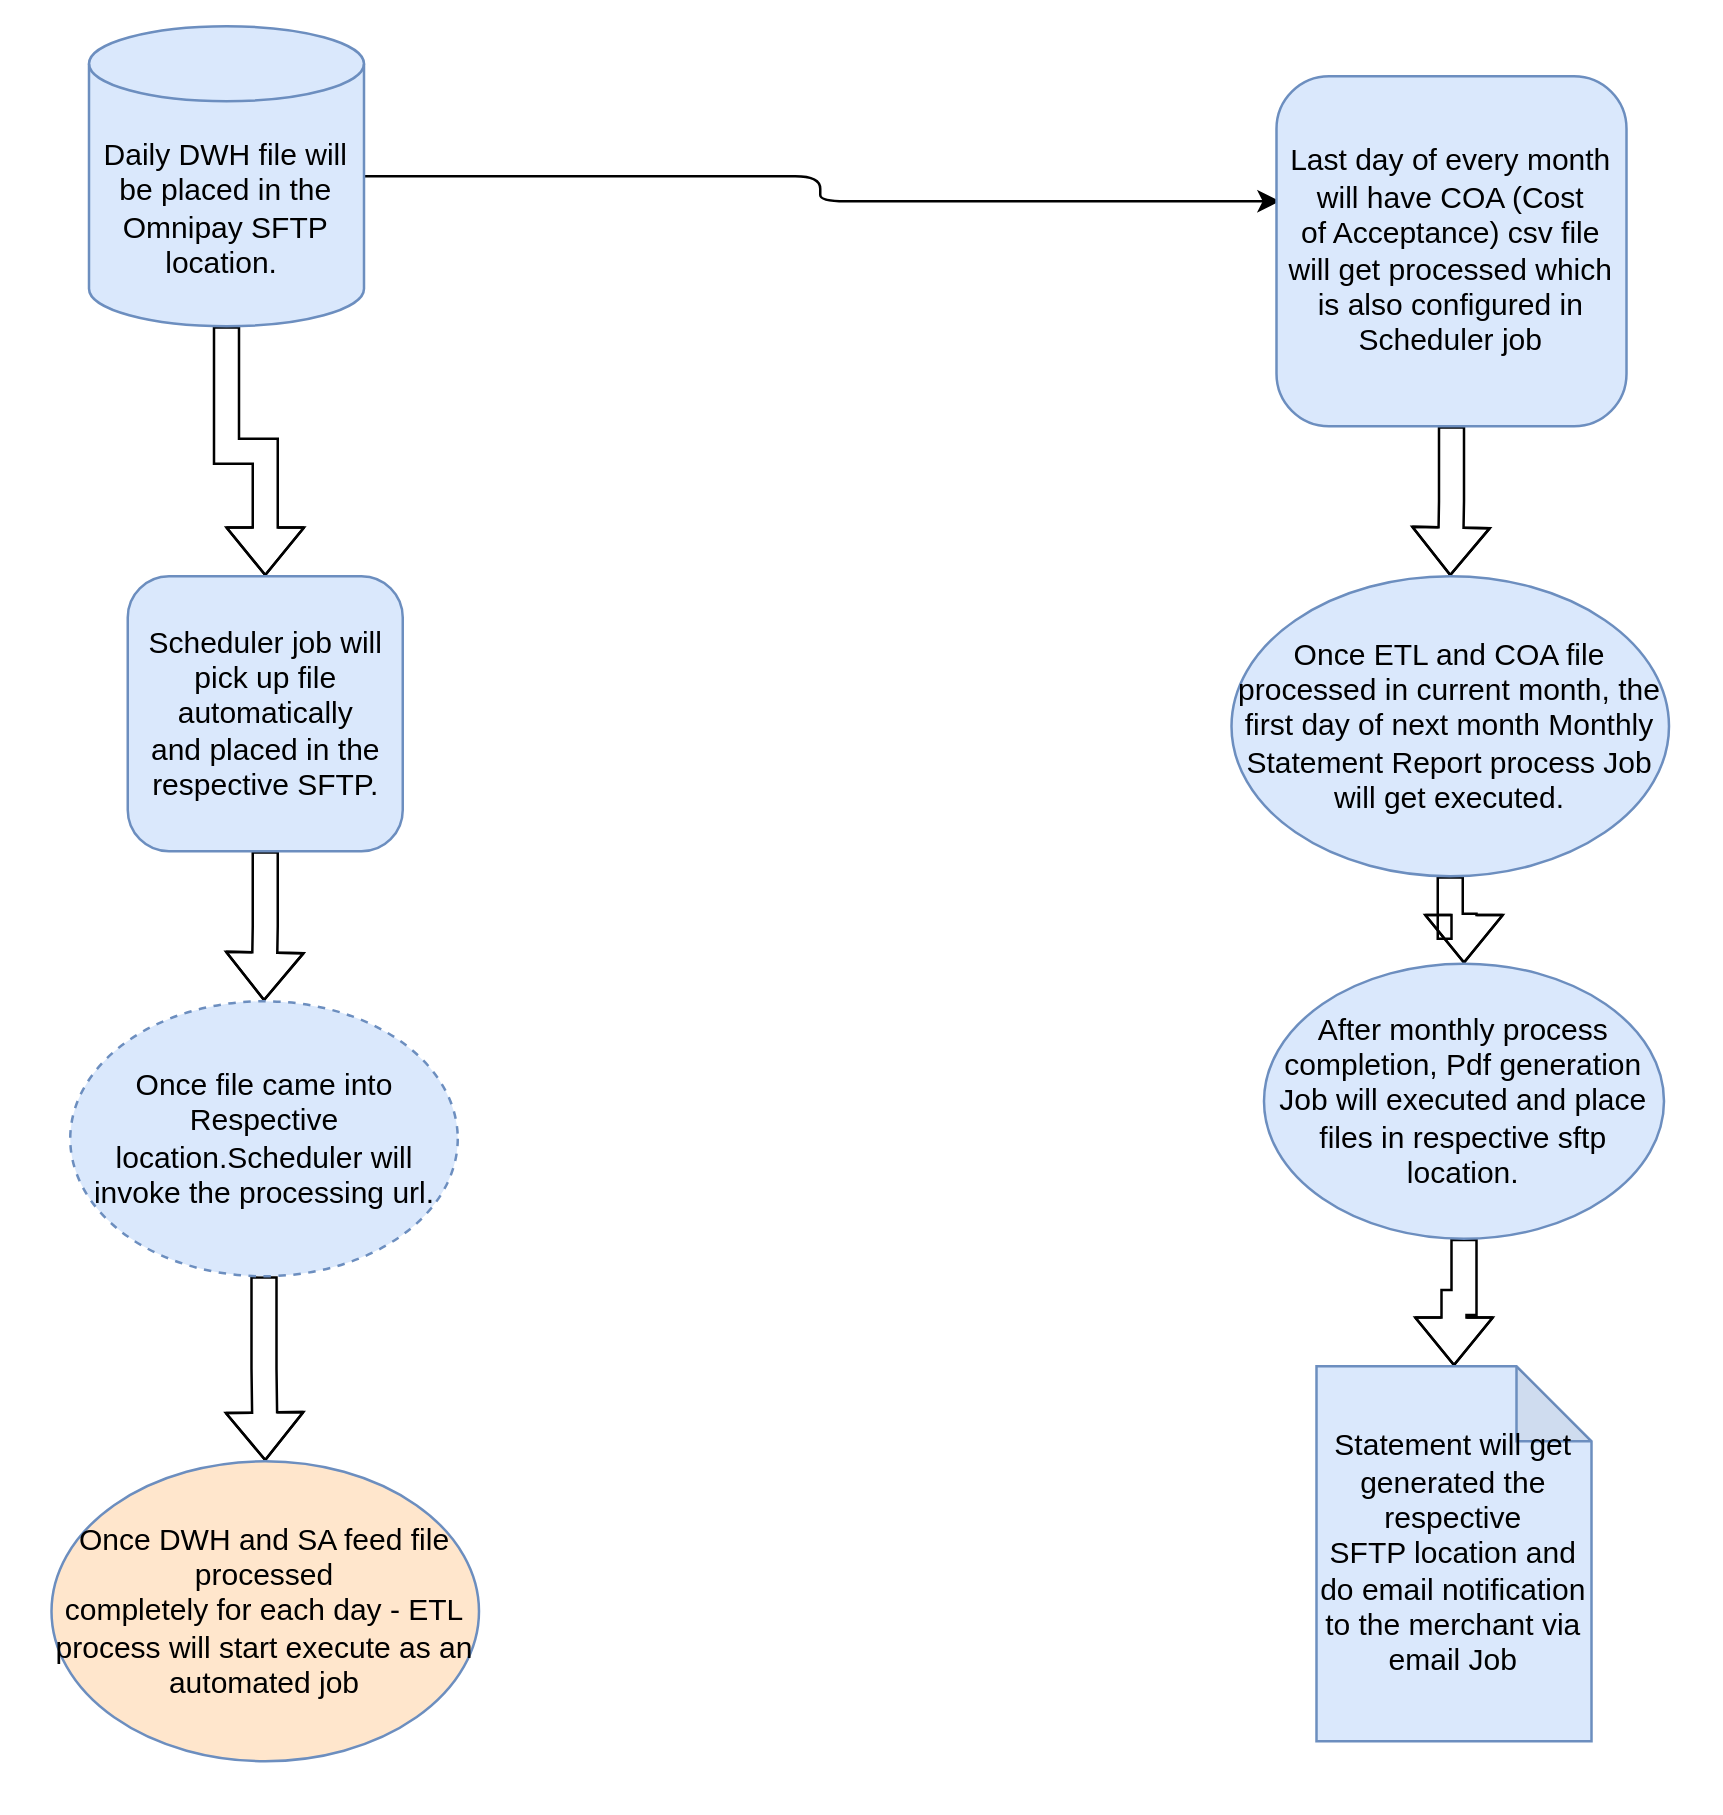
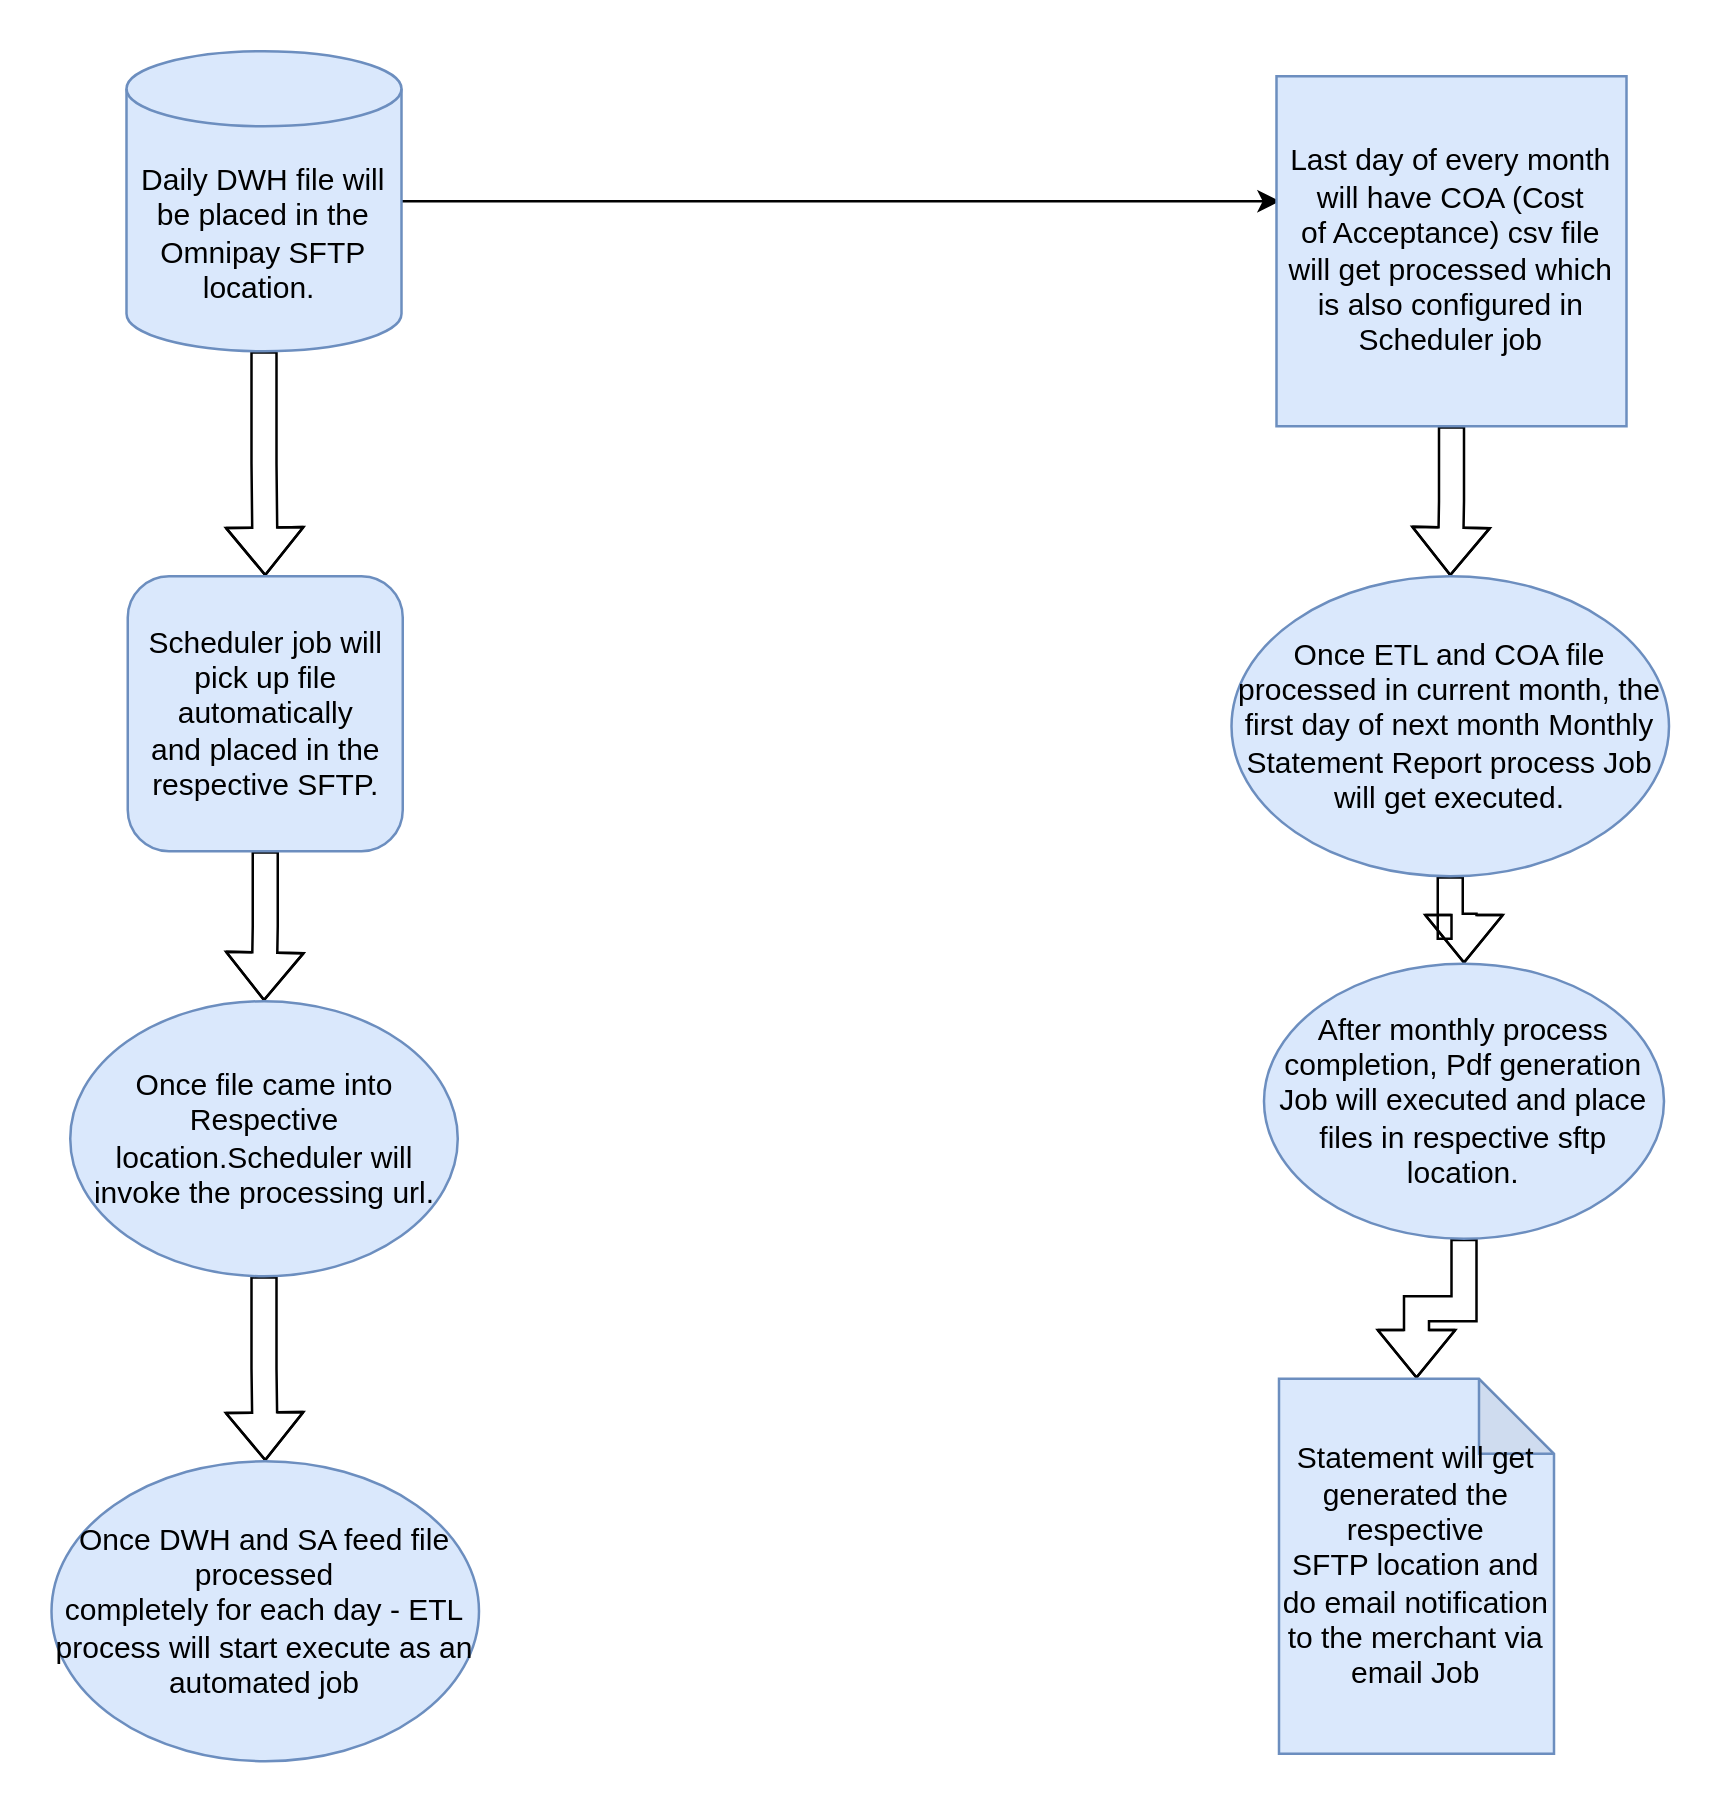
- <mxCell id="4" value="&lt;p class=&quot;MsoNormal&quot;&gt;&lt;span lang=&quot;EN-IN&quot;&gt;Daily DWH file will be placed in the&lt;br/&gt;Omnipay SFTP location.&amp;nbsp;&lt;/span&gt;&lt;/p&gt;" style="shape=cylinder3;whiteSpace=wrap;html=1;boundedLbl=1;backgroundOutline=1;size=15;fillColor=#dae8fc;strokeColor=#6c8ebf;" parent="1" vertex="1"><mxGeometry x="35" y="10" width="110" height="120" as="geometry" /></mxCell>
+ <mxCell id="4" value="&lt;p class=&quot;MsoNormal&quot;&gt;&lt;span lang=&quot;EN-IN&quot;&gt;Daily DWH file will be placed in the&lt;br/&gt;Omnipay SFTP location.&amp;nbsp;&lt;/span&gt;&lt;/p&gt;" style="shape=cylinder3;whiteSpace=wrap;html=1;boundedLbl=1;backgroundOutline=1;size=15;fillColor=#dae8fc;strokeColor=#6c8ebf;" parent="1" vertex="1"><mxGeometry x="50" y="20" width="110" height="120" as="geometry" /></mxCell>
- <mxCell id="11" value="&lt;p class=&quot;MsoNormal&quot;&gt;&lt;span lang=&quot;EN-IN&quot;&gt;Last day of every month will have COA (Cost&lt;br/&gt;of Acceptance) csv file will get processed which is also configured in&lt;br/&gt;Scheduler job&lt;/span&gt;&lt;/p&gt;" style="whiteSpace=wrap;html=1;aspect=fixed;fillColor=#dae8fc;strokeColor=#6c8ebf;rounded=1;" vertex="1" parent="1"><mxGeometry x="510" y="30" width="140" height="140" as="geometry" /></mxCell>
+ <mxCell id="11" value="&lt;p class=&quot;MsoNormal&quot;&gt;&lt;span lang=&quot;EN-IN&quot;&gt;Last day of every month will have COA (Cost&lt;br/&gt;of Acceptance) csv file will get processed which is also configured in&lt;br/&gt;Scheduler job&lt;/span&gt;&lt;/p&gt;" style="whiteSpace=wrap;html=1;aspect=fixed;fillColor=#dae8fc;strokeColor=#6c8ebf;" vertex="1" parent="1"><mxGeometry x="510" y="30" width="140" height="140" as="geometry" /></mxCell>
- <mxCell id="8" value="Once file came into Respective location.Scheduler will invoke the processing url." style="ellipse;whiteSpace=wrap;html=1;fillColor=#dae8fc;strokeColor=#6c8ebf;dashed=1;" vertex="1" parent="1"><mxGeometry x="27.5" y="400" width="155" height="110" as="geometry" /></mxCell>
+ <mxCell id="8" value="Once file came into Respective location.Scheduler will invoke the processing url." style="ellipse;whiteSpace=wrap;html=1;fillColor=#dae8fc;strokeColor=#6c8ebf;" vertex="1" parent="1"><mxGeometry x="27.5" y="400" width="155" height="110" as="geometry" /></mxCell>
- <mxCell id="16" value="&lt;p class=&quot;MsoNormal&quot;&gt;&lt;span lang=&quot;EN-IN&quot;&gt;Statement will get generated the respective&lt;br&gt;SFTP location and do email notification to the merchant via email Job&lt;/span&gt;&lt;/p&gt;" style="shape=note;whiteSpace=wrap;html=1;backgroundOutline=1;darkOpacity=0.05;fillColor=#dae8fc;strokeColor=#6c8ebf;" vertex="1" parent="1"><mxGeometry x="526" y="546" width="110" height="150" as="geometry" /></mxCell>
+ <mxCell id="16" value="&lt;p class=&quot;MsoNormal&quot;&gt;&lt;span lang=&quot;EN-IN&quot;&gt;Statement will get generated the respective&lt;br&gt;SFTP location and do email notification to the merchant via email Job&lt;/span&gt;&lt;/p&gt;" style="shape=note;whiteSpace=wrap;html=1;backgroundOutline=1;darkOpacity=0.05;fillColor=#dae8fc;strokeColor=#6c8ebf;" vertex="1" parent="1"><mxGeometry x="511" y="551" width="110" height="150" as="geometry" /></mxCell>
- <mxCell id="9" value="&lt;p class=&quot;MsoNormal&quot;&gt;&lt;span lang=&quot;EN-IN&quot;&gt;Once DWH and SA feed file processed&lt;br/&gt;completely for each day - ETL process will start execute as an automated job&lt;/span&gt;&lt;/p&gt;" style="ellipse;whiteSpace=wrap;html=1;fillColor=#ffe6cc;strokeColor=#6c8ebf;" vertex="1" parent="1"><mxGeometry x="20" y="584" width="171" height="120" as="geometry" /></mxCell>
+ <mxCell id="9" value="&lt;p class=&quot;MsoNormal&quot;&gt;&lt;span lang=&quot;EN-IN&quot;&gt;Once DWH and SA feed file processed&lt;br/&gt;completely for each day - ETL process will start execute as an automated job&lt;/span&gt;&lt;/p&gt;" style="ellipse;whiteSpace=wrap;html=1;fillColor=#dae8fc;strokeColor=#6c8ebf;" vertex="1" parent="1"><mxGeometry x="20" y="584" width="171" height="120" as="geometry" /></mxCell>
